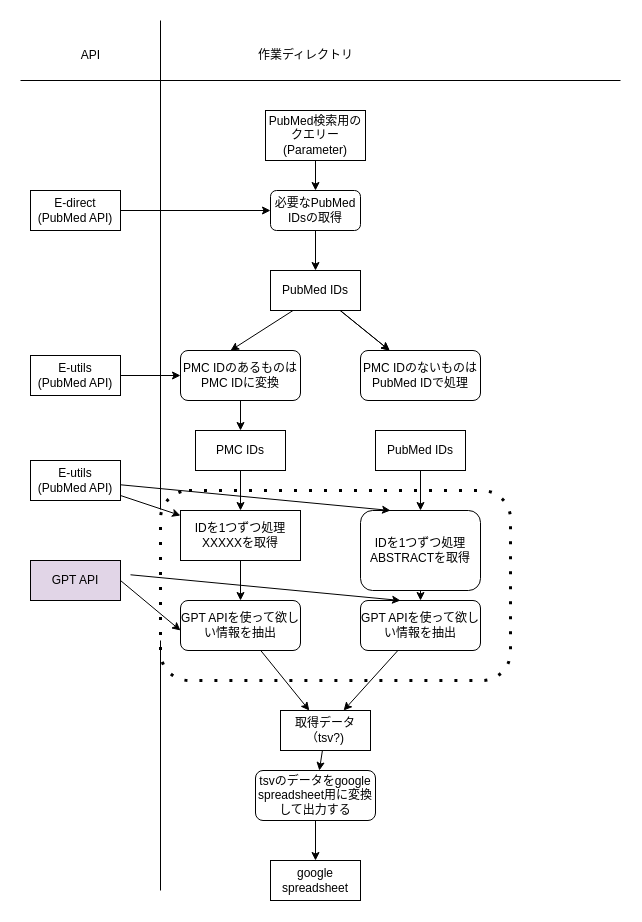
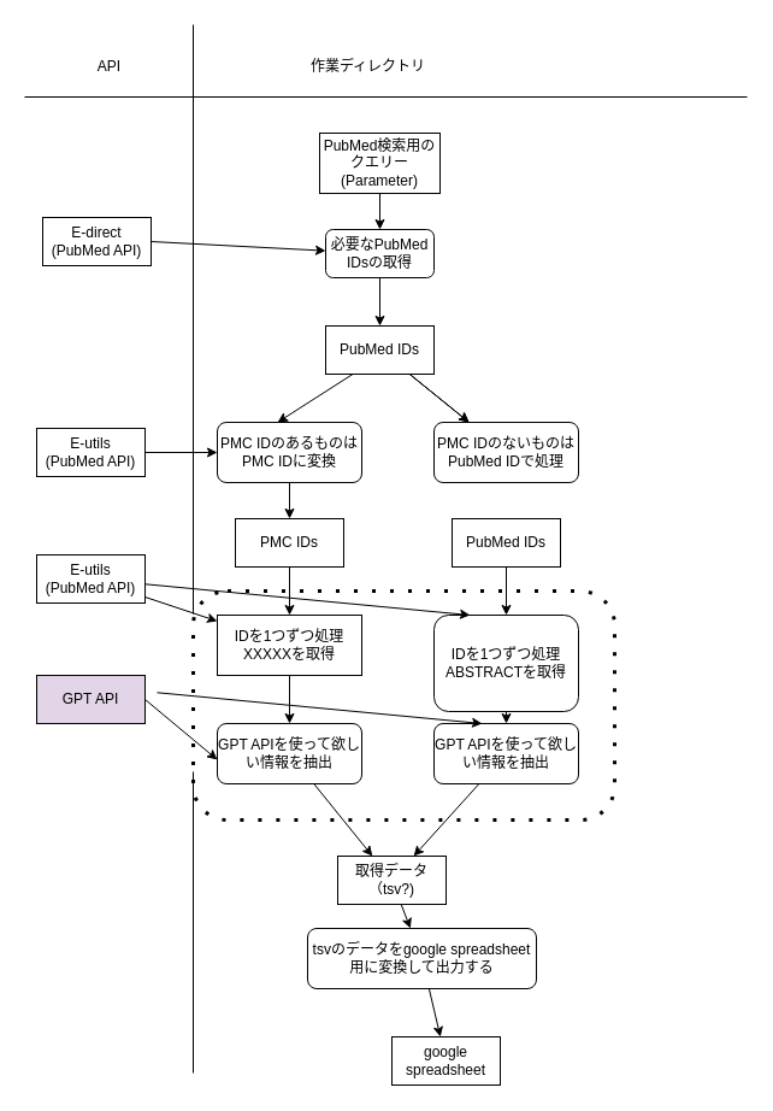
- <mxCell id="2" value="E-direct (PubMed API)" style="rounded=0;whiteSpace=wrap;html=1;" vertex="1" parent="1"><mxGeometry x="30" y="190" width="90" height="40" as="geometry" /></mxCell>
+ <mxCell id="2" value="E-direct (PubMed API)" style="rounded=0;whiteSpace=wrap;html=1;" vertex="1" parent="1"><mxGeometry x="35" y="180" width="90" height="40" as="geometry" /></mxCell>
- <mxCell id="37" value="tsvのデータをgoogle spreadsheet用に変換して出力する" style="rounded=1;whiteSpace=wrap;html=1;" vertex="1" parent="1"><mxGeometry x="255" y="770" width="120" height="50" as="geometry" /></mxCell>
+ <mxCell id="37" value="tsvのデータをgoogle spreadsheet用に変換して出力する" style="rounded=1;whiteSpace=wrap;html=1;" vertex="1" parent="1"><mxGeometry x="255" y="770" width="190" height="50" as="geometry" /></mxCell>
- <mxCell id="45" value="google spreadsheet" style="rounded=0;whiteSpace=wrap;html=1;" vertex="1" parent="1"><mxGeometry x="270" y="860" width="90" height="40" as="geometry" /></mxCell>
+ <mxCell id="45" value="google spreadsheet" style="rounded=0;whiteSpace=wrap;html=1;" vertex="1" parent="1"><mxGeometry x="325" y="860" width="90" height="40" as="geometry" /></mxCell>
